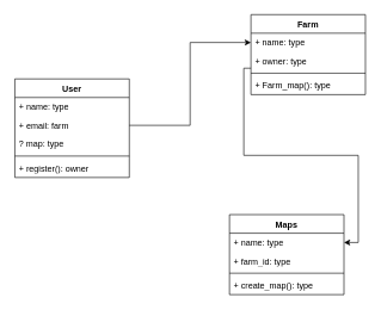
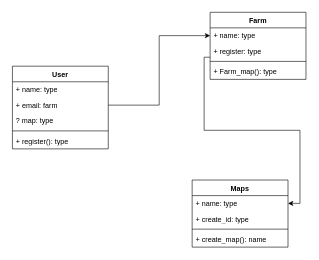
- <mxCell id="10" value="+ owner: type" style="text;strokeColor=none;fillColor=none;align=left;verticalAlign=top;spacingLeft=4;spacingRight=4;overflow=hidden;rotatable=0;points=[[0,0.5],[1,0.5]];portConstraint=eastwest;whiteSpace=wrap;html=1;" vertex="1" parent="8"><mxGeometry y="52" width="160" height="26" as="geometry" /></mxCell>
+ <mxCell id="10" value="+ register: type" style="text;strokeColor=none;fillColor=none;align=left;verticalAlign=top;spacingLeft=4;spacingRight=4;overflow=hidden;rotatable=0;points=[[0,0.5],[1,0.5]];portConstraint=eastwest;whiteSpace=wrap;html=1;" vertex="1" parent="8"><mxGeometry y="52" width="160" height="26" as="geometry" /></mxCell>
- <mxCell id="7" value="+ register(): owner" style="text;strokeColor=none;fillColor=none;align=left;verticalAlign=top;spacingLeft=4;spacingRight=4;overflow=hidden;rotatable=0;points=[[0,0.5],[1,0.5]];portConstraint=eastwest;whiteSpace=wrap;html=1;" vertex="1" parent="2"><mxGeometry y="112" width="160" height="26" as="geometry" /></mxCell>
+ <mxCell id="7" value="+ register(): type" style="text;strokeColor=none;fillColor=none;align=left;verticalAlign=top;spacingLeft=4;spacingRight=4;overflow=hidden;rotatable=0;points=[[0,0.5],[1,0.5]];portConstraint=eastwest;whiteSpace=wrap;html=1;" vertex="1" parent="2"><mxGeometry y="112" width="160" height="26" as="geometry" /></mxCell>
- <mxCell id="15" value="+ farm_id: type" style="text;strokeColor=none;fillColor=none;align=left;verticalAlign=top;spacingLeft=4;spacingRight=4;overflow=hidden;rotatable=0;points=[[0,0.5],[1,0.5]];portConstraint=eastwest;whiteSpace=wrap;html=1;" vertex="1" parent="13"><mxGeometry y="52" width="160" height="26" as="geometry" /></mxCell>
+ <mxCell id="15" value="+ create_id: type" style="text;strokeColor=none;fillColor=none;align=left;verticalAlign=top;spacingLeft=4;spacingRight=4;overflow=hidden;rotatable=0;points=[[0,0.5],[1,0.5]];portConstraint=eastwest;whiteSpace=wrap;html=1;" vertex="1" parent="13"><mxGeometry y="52" width="160" height="26" as="geometry" /></mxCell>
- <mxCell id="17" value="+ create_map(): type" style="text;strokeColor=none;fillColor=none;align=left;verticalAlign=top;spacingLeft=4;spacingRight=4;overflow=hidden;rotatable=0;points=[[0,0.5],[1,0.5]];portConstraint=eastwest;whiteSpace=wrap;html=1;" vertex="1" parent="13"><mxGeometry y="86" width="160" height="26" as="geometry" /></mxCell>
+ <mxCell id="17" value="+ create_map(): name" style="text;strokeColor=none;fillColor=none;align=left;verticalAlign=top;spacingLeft=4;spacingRight=4;overflow=hidden;rotatable=0;points=[[0,0.5],[1,0.5]];portConstraint=eastwest;whiteSpace=wrap;html=1;" vertex="1" parent="13"><mxGeometry y="86" width="160" height="26" as="geometry" /></mxCell>
